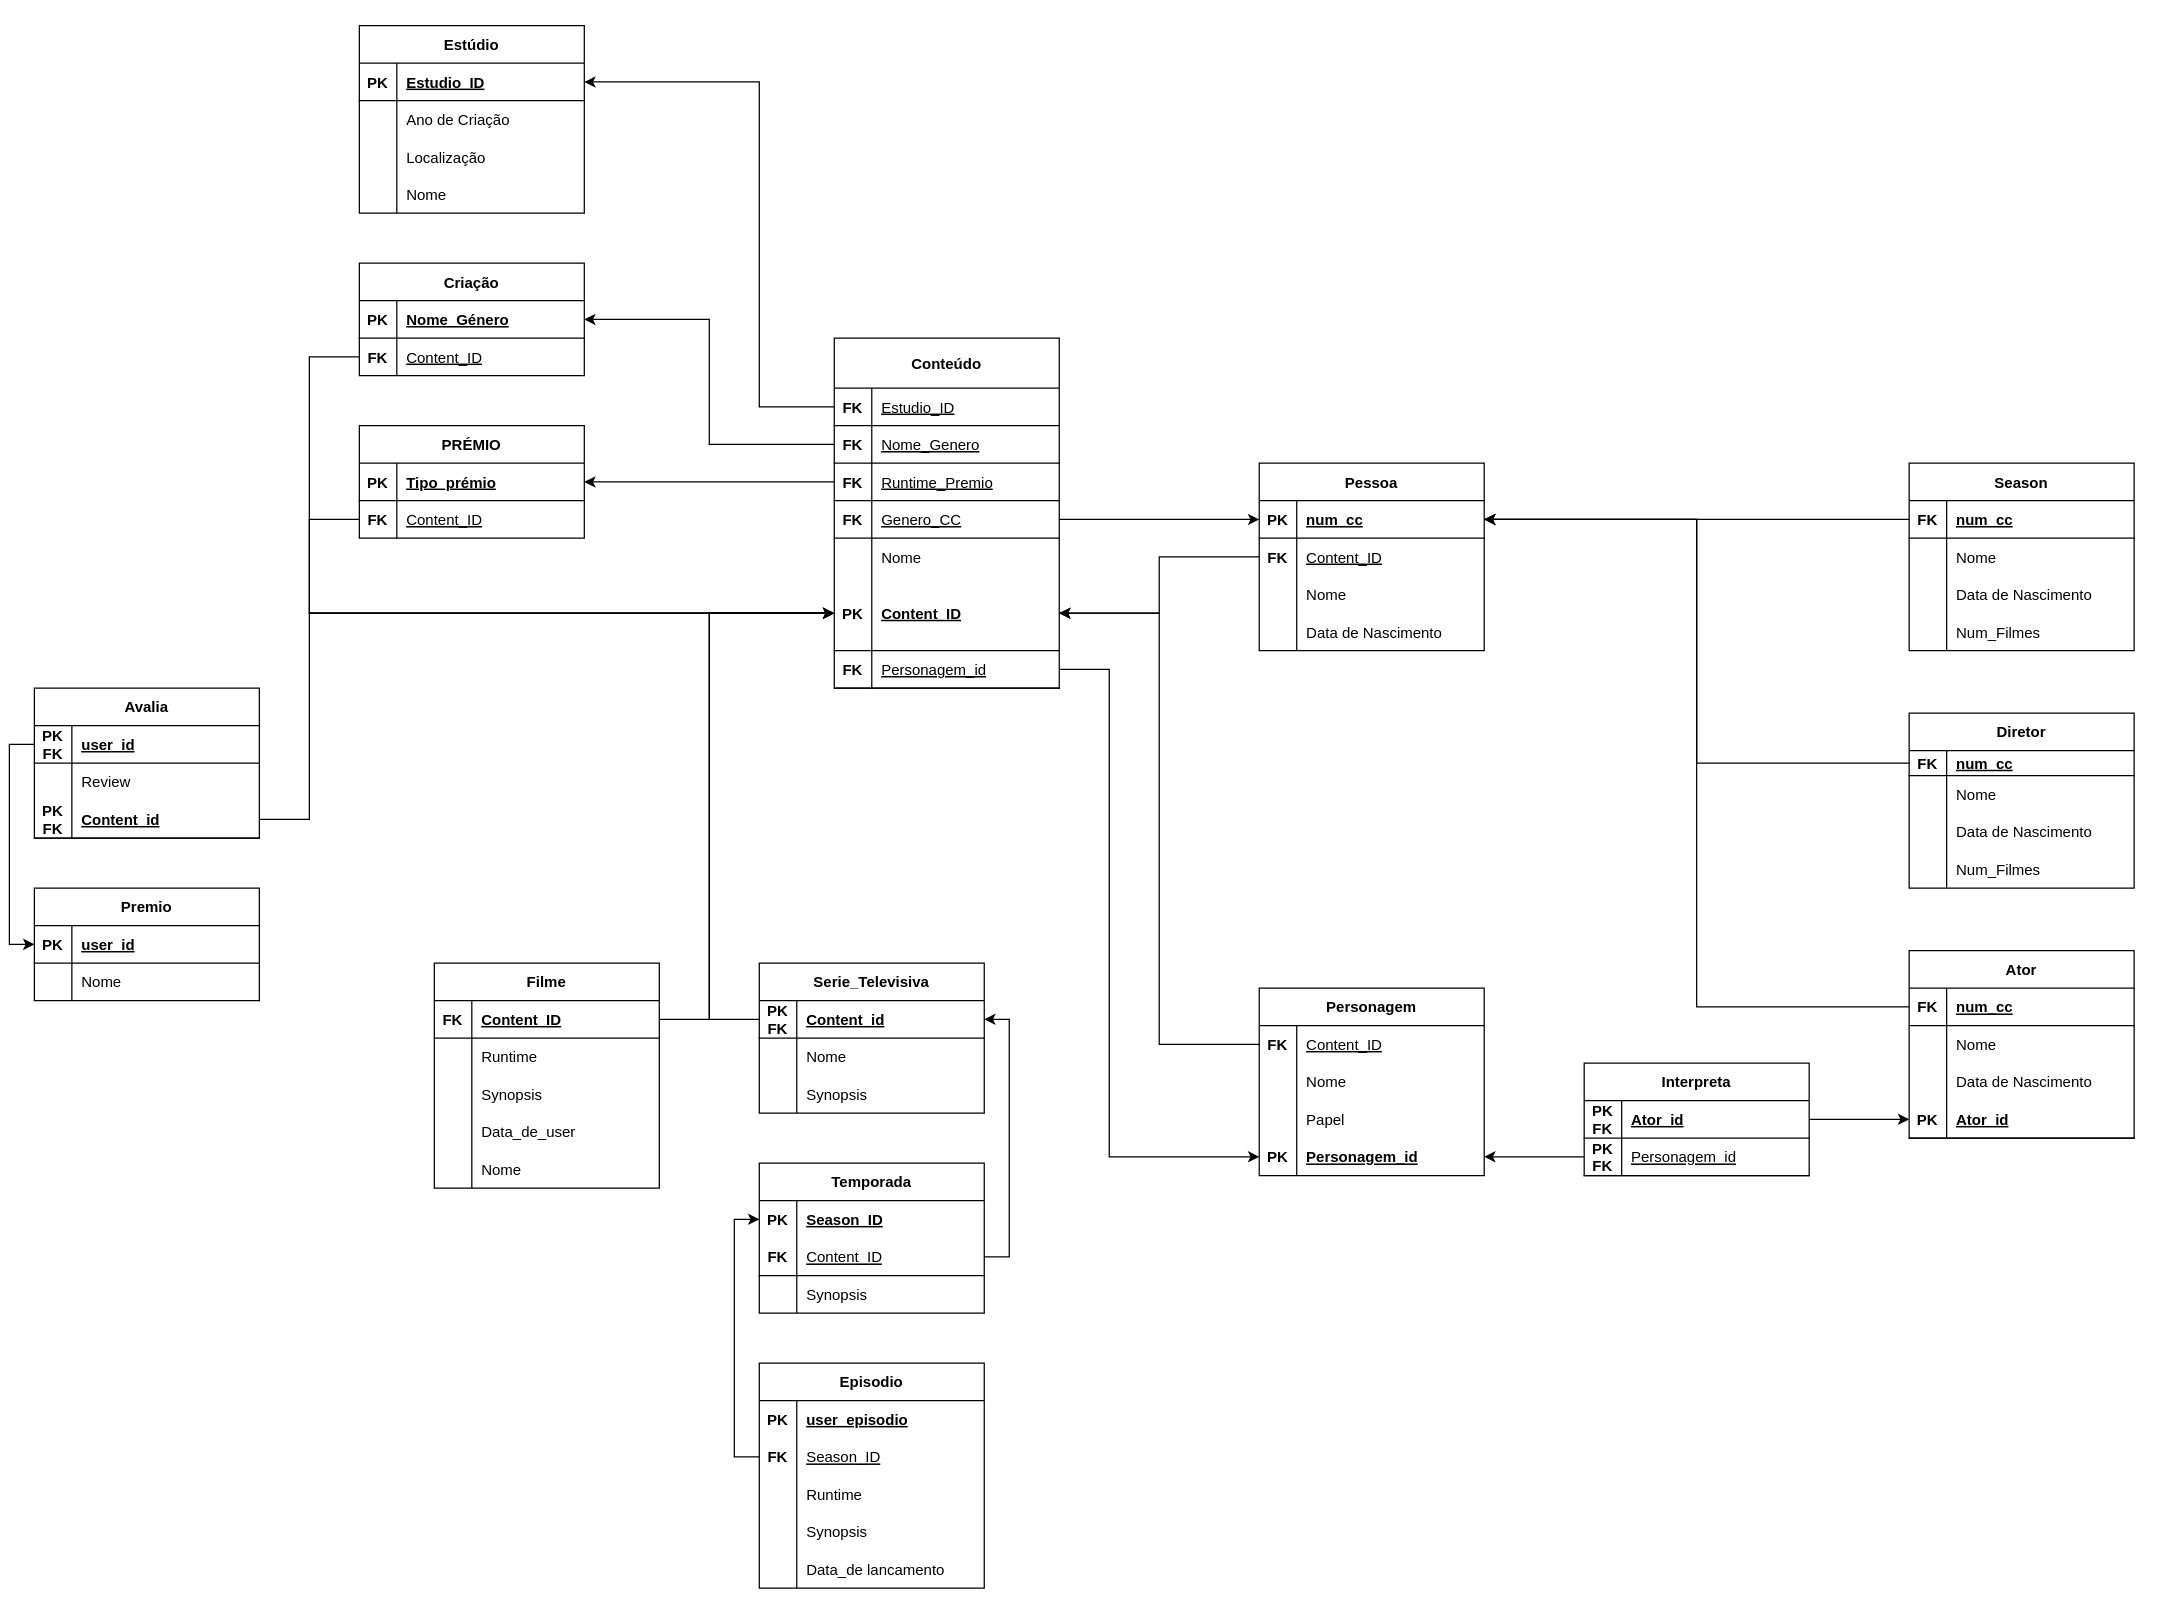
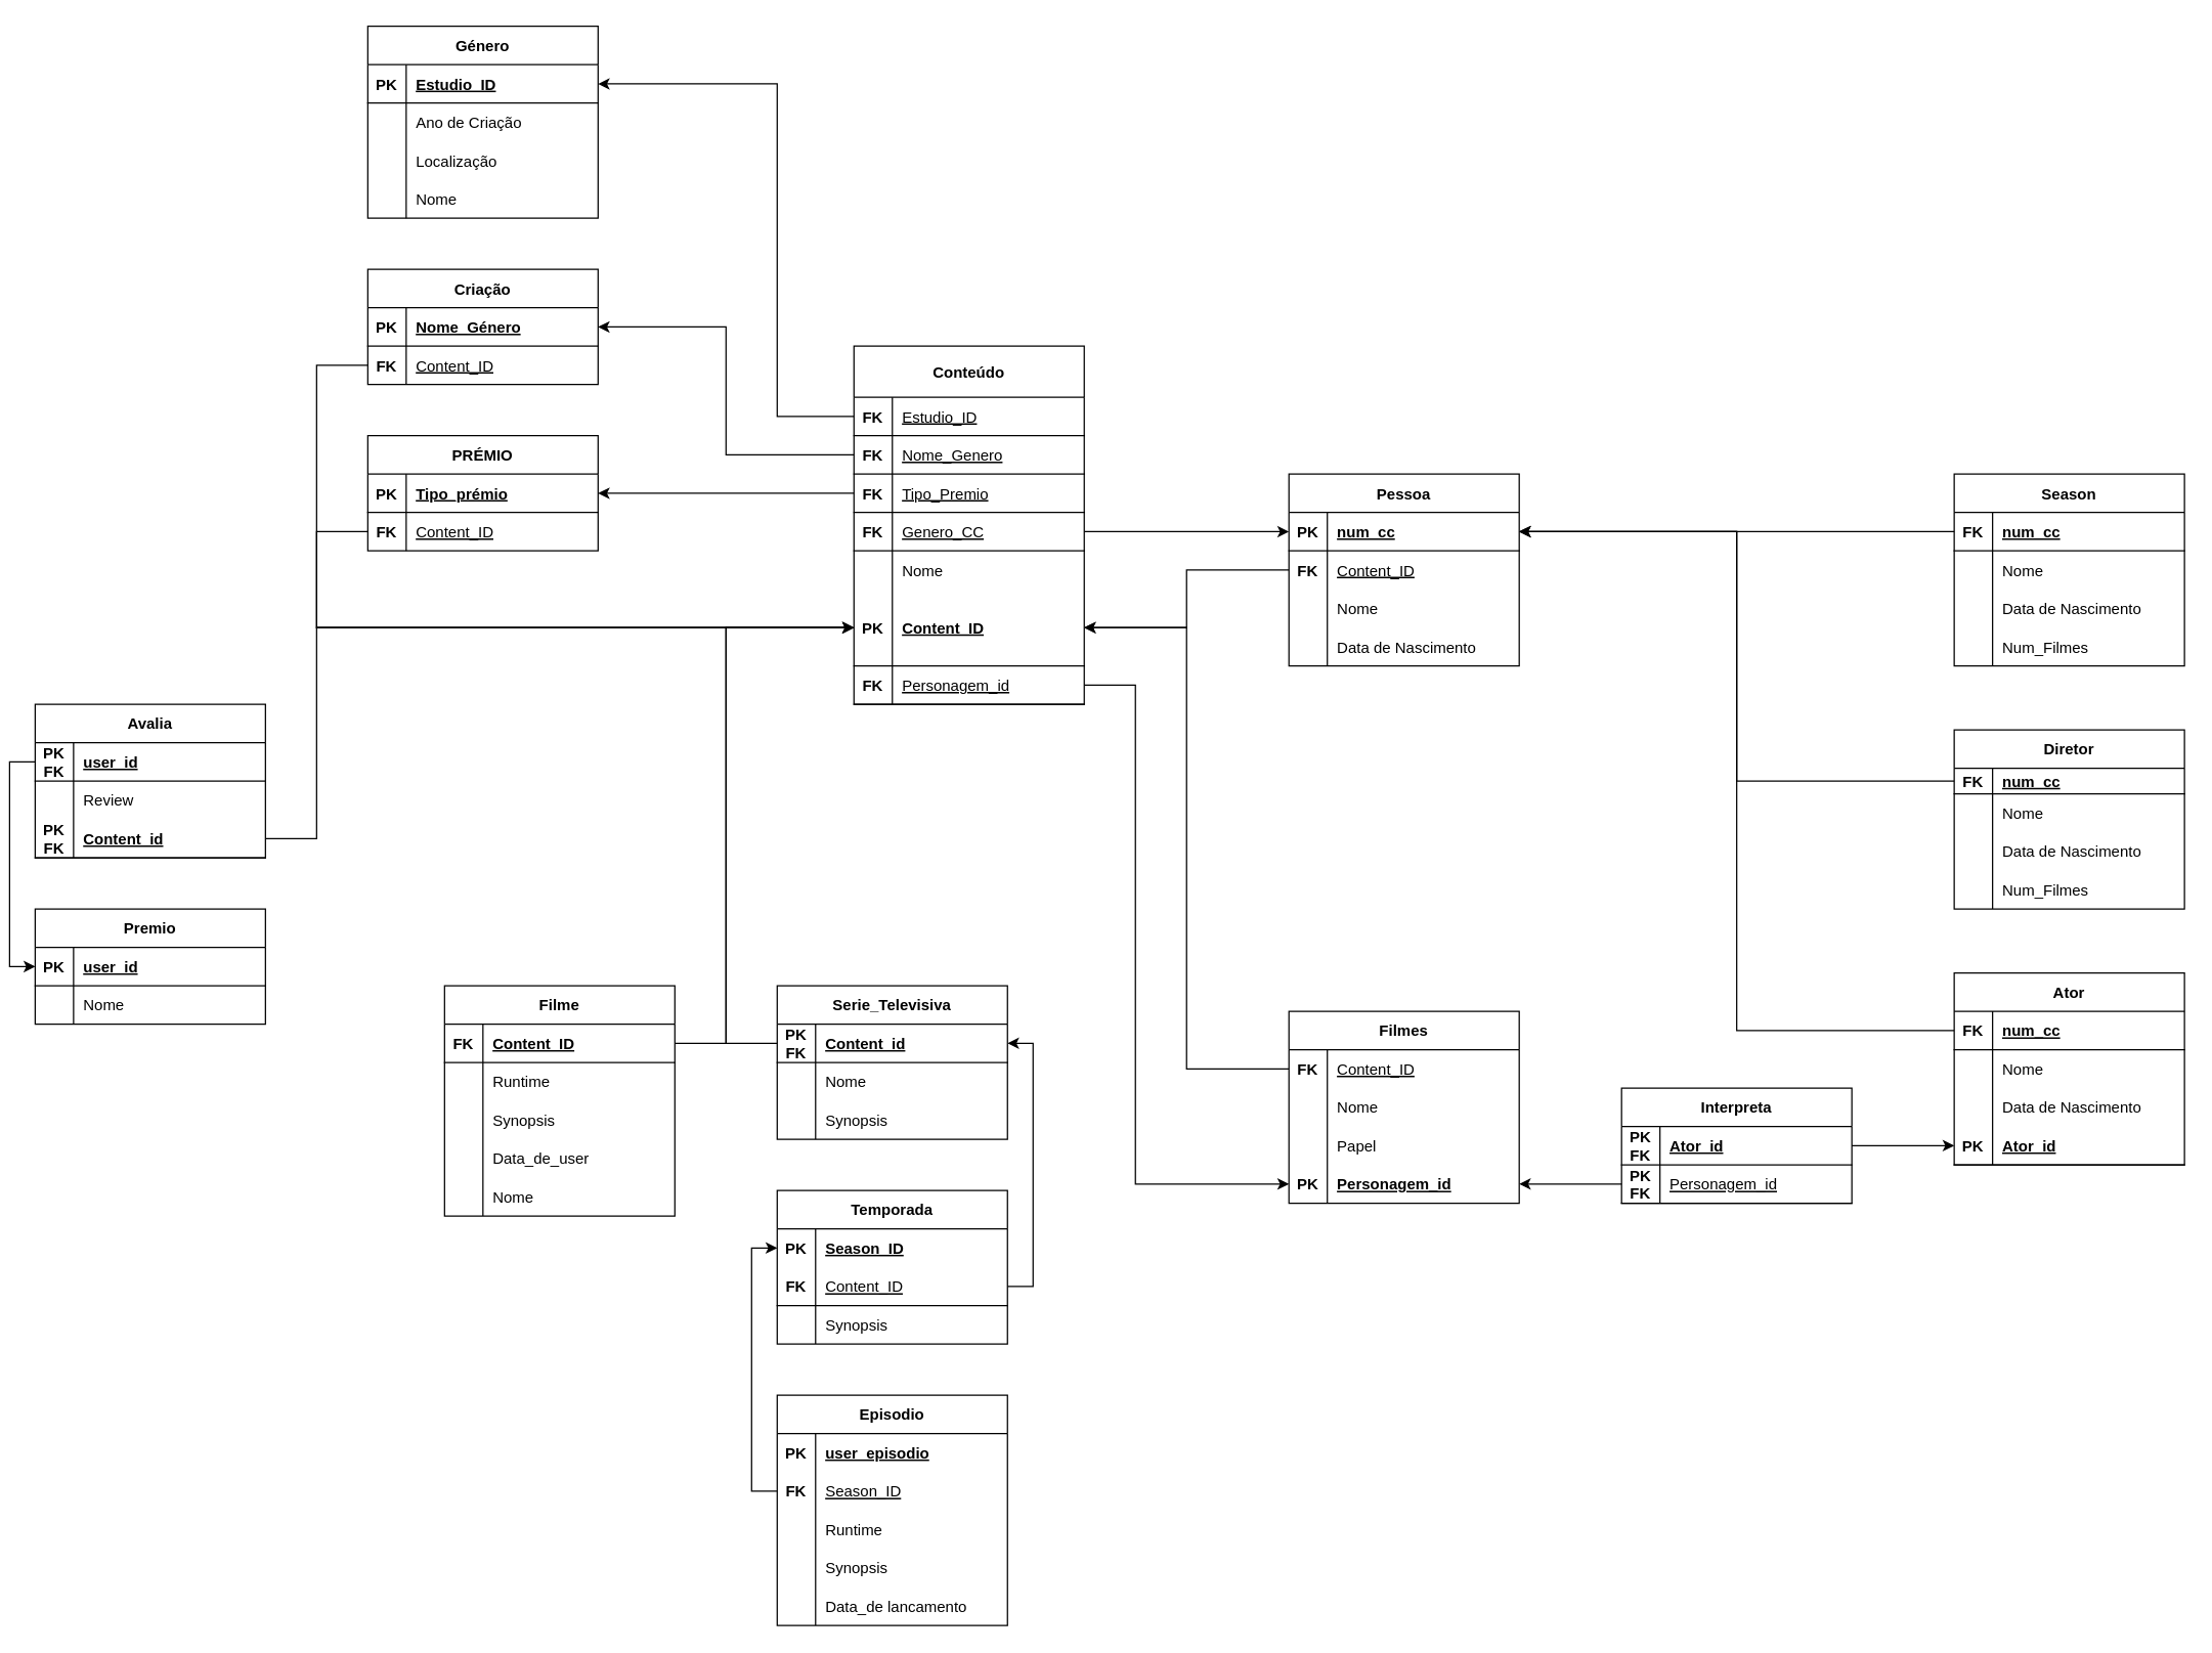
- <mxCell id="16" value="Estúdio" style="shape=table;startSize=30;container=1;collapsible=1;childLayout=tableLayout;fixedRows=1;rowLines=0;fontStyle=1;align=center;resizeLast=1;" parent="1" vertex="1"><mxGeometry x="280" y="20" width="180" height="150" as="geometry" /></mxCell>
+ <mxCell id="16" value="Género" style="shape=table;startSize=30;container=1;collapsible=1;childLayout=tableLayout;fixedRows=1;rowLines=0;fontStyle=1;align=center;resizeLast=1;" parent="1" vertex="1"><mxGeometry x="280" y="20" width="180" height="150" as="geometry" /></mxCell>
- <mxCell id="51" value="Runtime_Premio" style="shape=partialRectangle;connectable=0;fillColor=none;top=0;left=0;bottom=0;right=0;align=left;spacingLeft=6;fontStyle=4;overflow=hidden;" parent="49" vertex="1"><mxGeometry x="30" width="150" height="30" as="geometry"><mxRectangle width="150" height="30" as="alternateBounds" /></mxGeometry></mxCell>
+ <mxCell id="51" value="Tipo_Premio" style="shape=partialRectangle;connectable=0;fillColor=none;top=0;left=0;bottom=0;right=0;align=left;spacingLeft=6;fontStyle=4;overflow=hidden;" parent="49" vertex="1"><mxGeometry x="30" width="150" height="30" as="geometry"><mxRectangle width="150" height="30" as="alternateBounds" /></mxGeometry></mxCell>
- <mxCell id="162" value="Personagem" style="shape=table;startSize=30;container=1;collapsible=1;childLayout=tableLayout;fixedRows=1;rowLines=0;fontStyle=1;align=center;resizeLast=1;" parent="1" vertex="1"><mxGeometry x="1000" y="790" width="180" height="150" as="geometry" /></mxCell>
+ <mxCell id="162" value="Filmes" style="shape=table;startSize=30;container=1;collapsible=1;childLayout=tableLayout;fixedRows=1;rowLines=0;fontStyle=1;align=center;resizeLast=1;" parent="1" vertex="1"><mxGeometry x="1000" y="790" width="180" height="150" as="geometry" /></mxCell>
